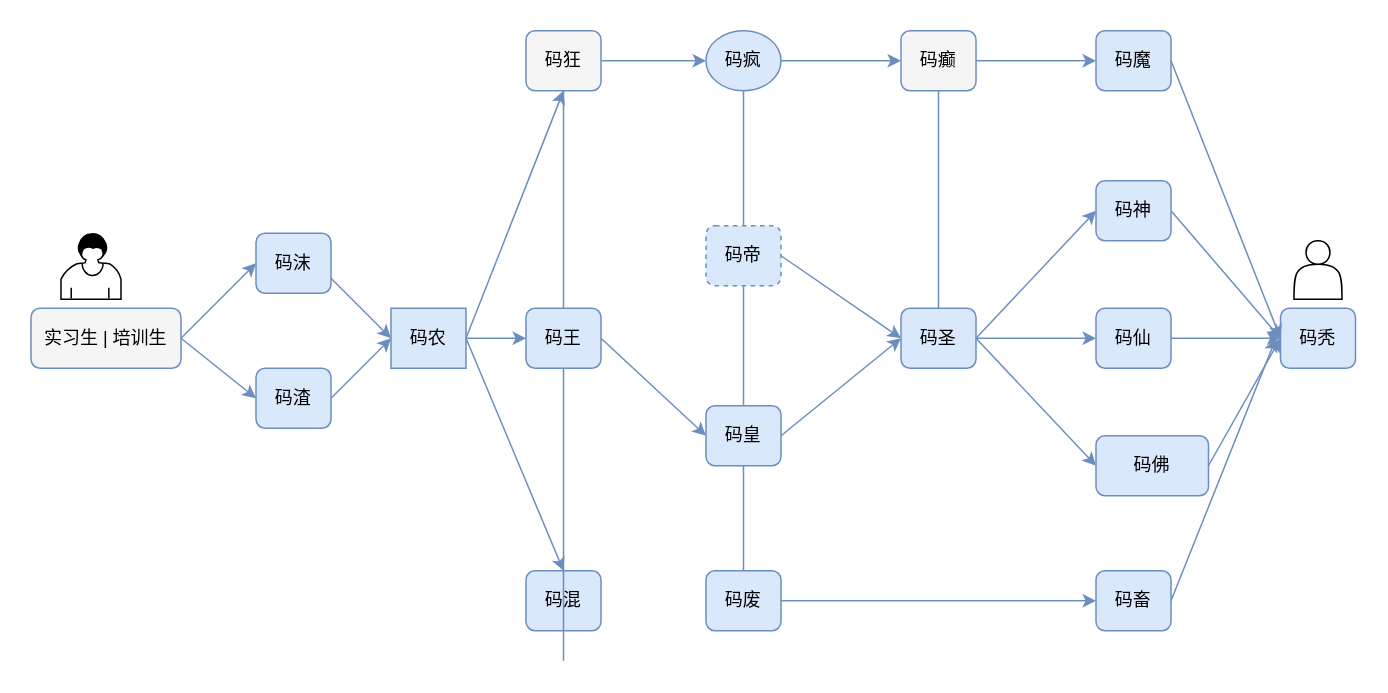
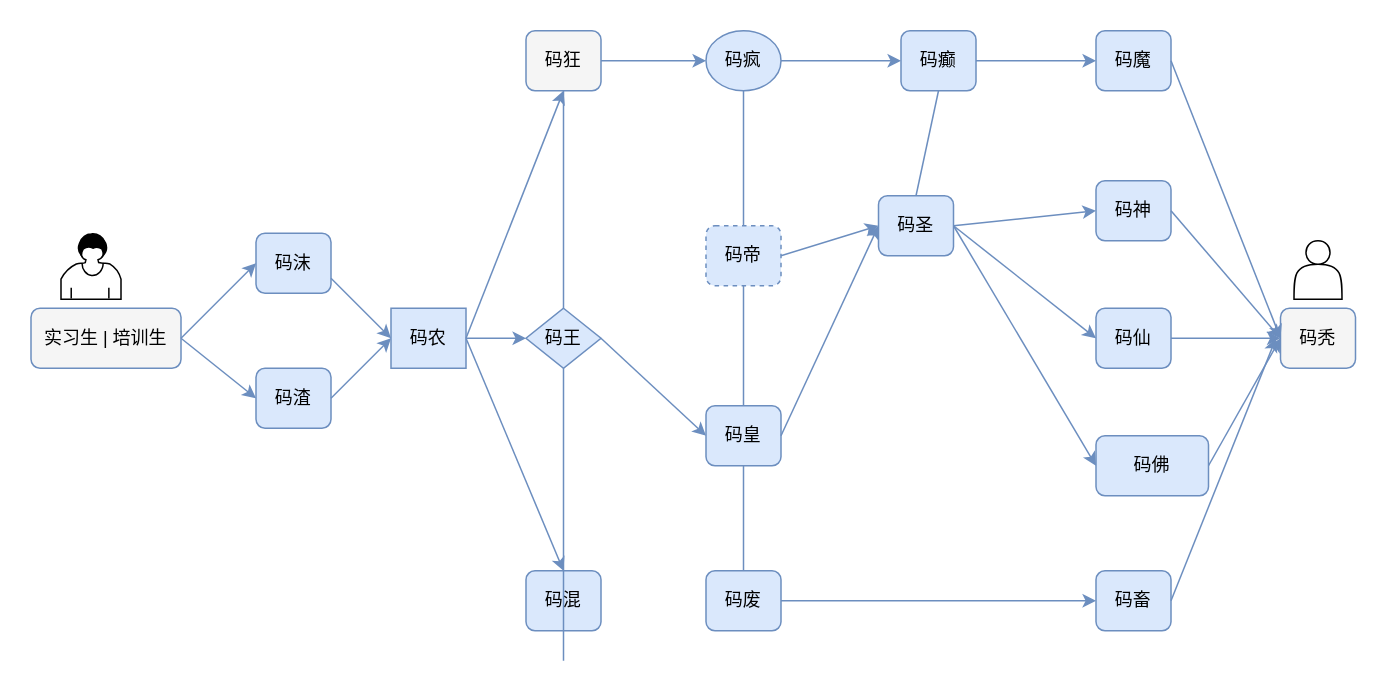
- <mxCell id="15" value="码癫" style="rounded=1;whiteSpace=wrap;html=1;fillColor=#f5f5f5;strokeColor=#6c8ebf;" parent="1" vertex="1"><mxGeometry x="600" y="20" width="50" height="40" as="geometry" /></mxCell>
+ <mxCell id="15" value="码癫" style="rounded=1;whiteSpace=wrap;html=1;fillColor=#dae8fc;strokeColor=#6c8ebf;" parent="1" vertex="1"><mxGeometry x="600" y="20" width="50" height="40" as="geometry" /></mxCell>
- <mxCell id="6" value="码王" style="rounded=1;whiteSpace=wrap;html=1;fillColor=#dae8fc;strokeColor=#6c8ebf;" parent="1" vertex="1"><mxGeometry x="350" y="205" width="50" height="40" as="geometry" /></mxCell>
+ <mxCell id="6" value="码王" style="rhombus;whiteSpace=wrap;html=1;fillColor=#dae8fc;strokeColor=#6c8ebf;" parent="1" vertex="1"><mxGeometry x="350" y="205" width="50" height="40" as="geometry" /></mxCell>
- <mxCell id="7" value="码圣" style="rounded=1;whiteSpace=wrap;html=1;fillColor=#dae8fc;strokeColor=#6c8ebf;" parent="1" vertex="1"><mxGeometry x="600" y="205" width="50" height="40" as="geometry" /></mxCell>
+ <mxCell id="7" value="码圣" style="rounded=1;whiteSpace=wrap;html=1;fillColor=#dae8fc;strokeColor=#6c8ebf;" parent="1" vertex="1"><mxGeometry x="585" y="130" width="50" height="40" as="geometry" /></mxCell>
- <mxCell id="12" value="码秃" style="rounded=1;whiteSpace=wrap;html=1;fillColor=#dae8fc;strokeColor=#6c8ebf;" parent="1" vertex="1"><mxGeometry x="853" y="205" width="50" height="40" as="geometry" /></mxCell>
+ <mxCell id="12" value="码秃" style="rounded=1;whiteSpace=wrap;html=1;fillColor=#f5f5f5;strokeColor=#6c8ebf;" parent="1" vertex="1"><mxGeometry x="853" y="205" width="50" height="40" as="geometry" /></mxCell>
